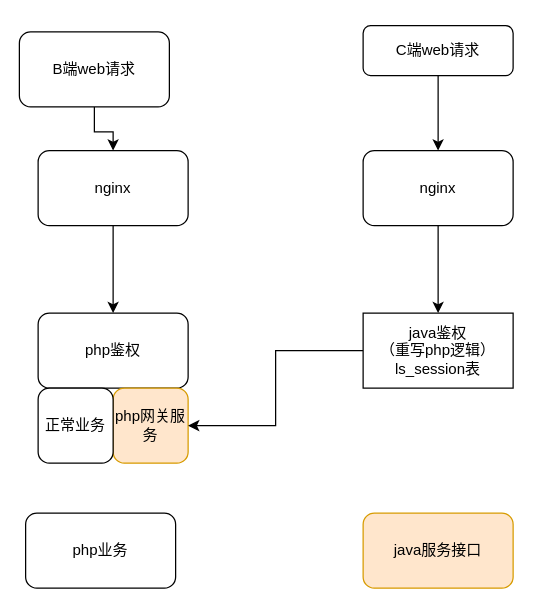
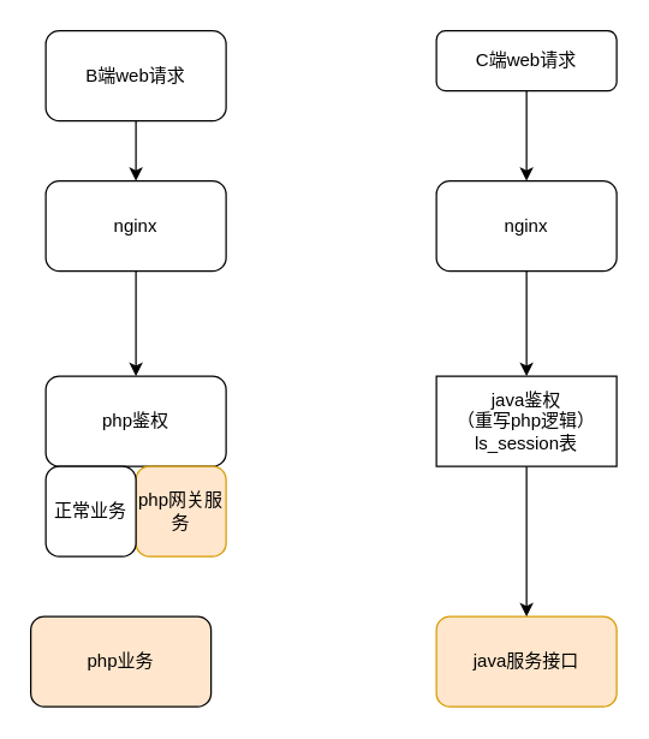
- <mxCell id="3" value="B端web请求" style="rounded=1;whiteSpace=wrap;html=1;" vertex="1" parent="1"><mxGeometry x="15" y="25" width="120" height="60" as="geometry" /></mxCell>
+ <mxCell id="3" value="B端web请求" style="rounded=1;whiteSpace=wrap;html=1;" vertex="1" parent="1"><mxGeometry x="30" y="20" width="120" height="60" as="geometry" /></mxCell>
- <mxCell id="14" style="edgeStyle=orthogonalEdgeStyle;rounded=0;orthogonalLoop=1;jettySize=auto;html=1;" edge="1" parent="1" source="15" target="7"><mxGeometry relative="1" as="geometry" /></mxCell>
+ <mxCell id="14" style="edgeStyle=orthogonalEdgeStyle;rounded=0;orthogonalLoop=1;jettySize=auto;html=1;entryX=0.5;entryY=0;entryDx=0;entryDy=0;" edge="1" parent="1" source="15" target="8"><mxGeometry relative="1" as="geometry" /></mxCell>
- <mxCell id="16" value="php业务" style="rounded=1;whiteSpace=wrap;html=1;" vertex="1" parent="1"><mxGeometry x="20" y="410" width="120" height="60" as="geometry" /></mxCell>
+ <mxCell id="16" value="php业务" style="rounded=1;whiteSpace=wrap;html=1;fillColor=#ffe6cc;" vertex="1" parent="1"><mxGeometry x="20" y="410" width="120" height="60" as="geometry" /></mxCell>
